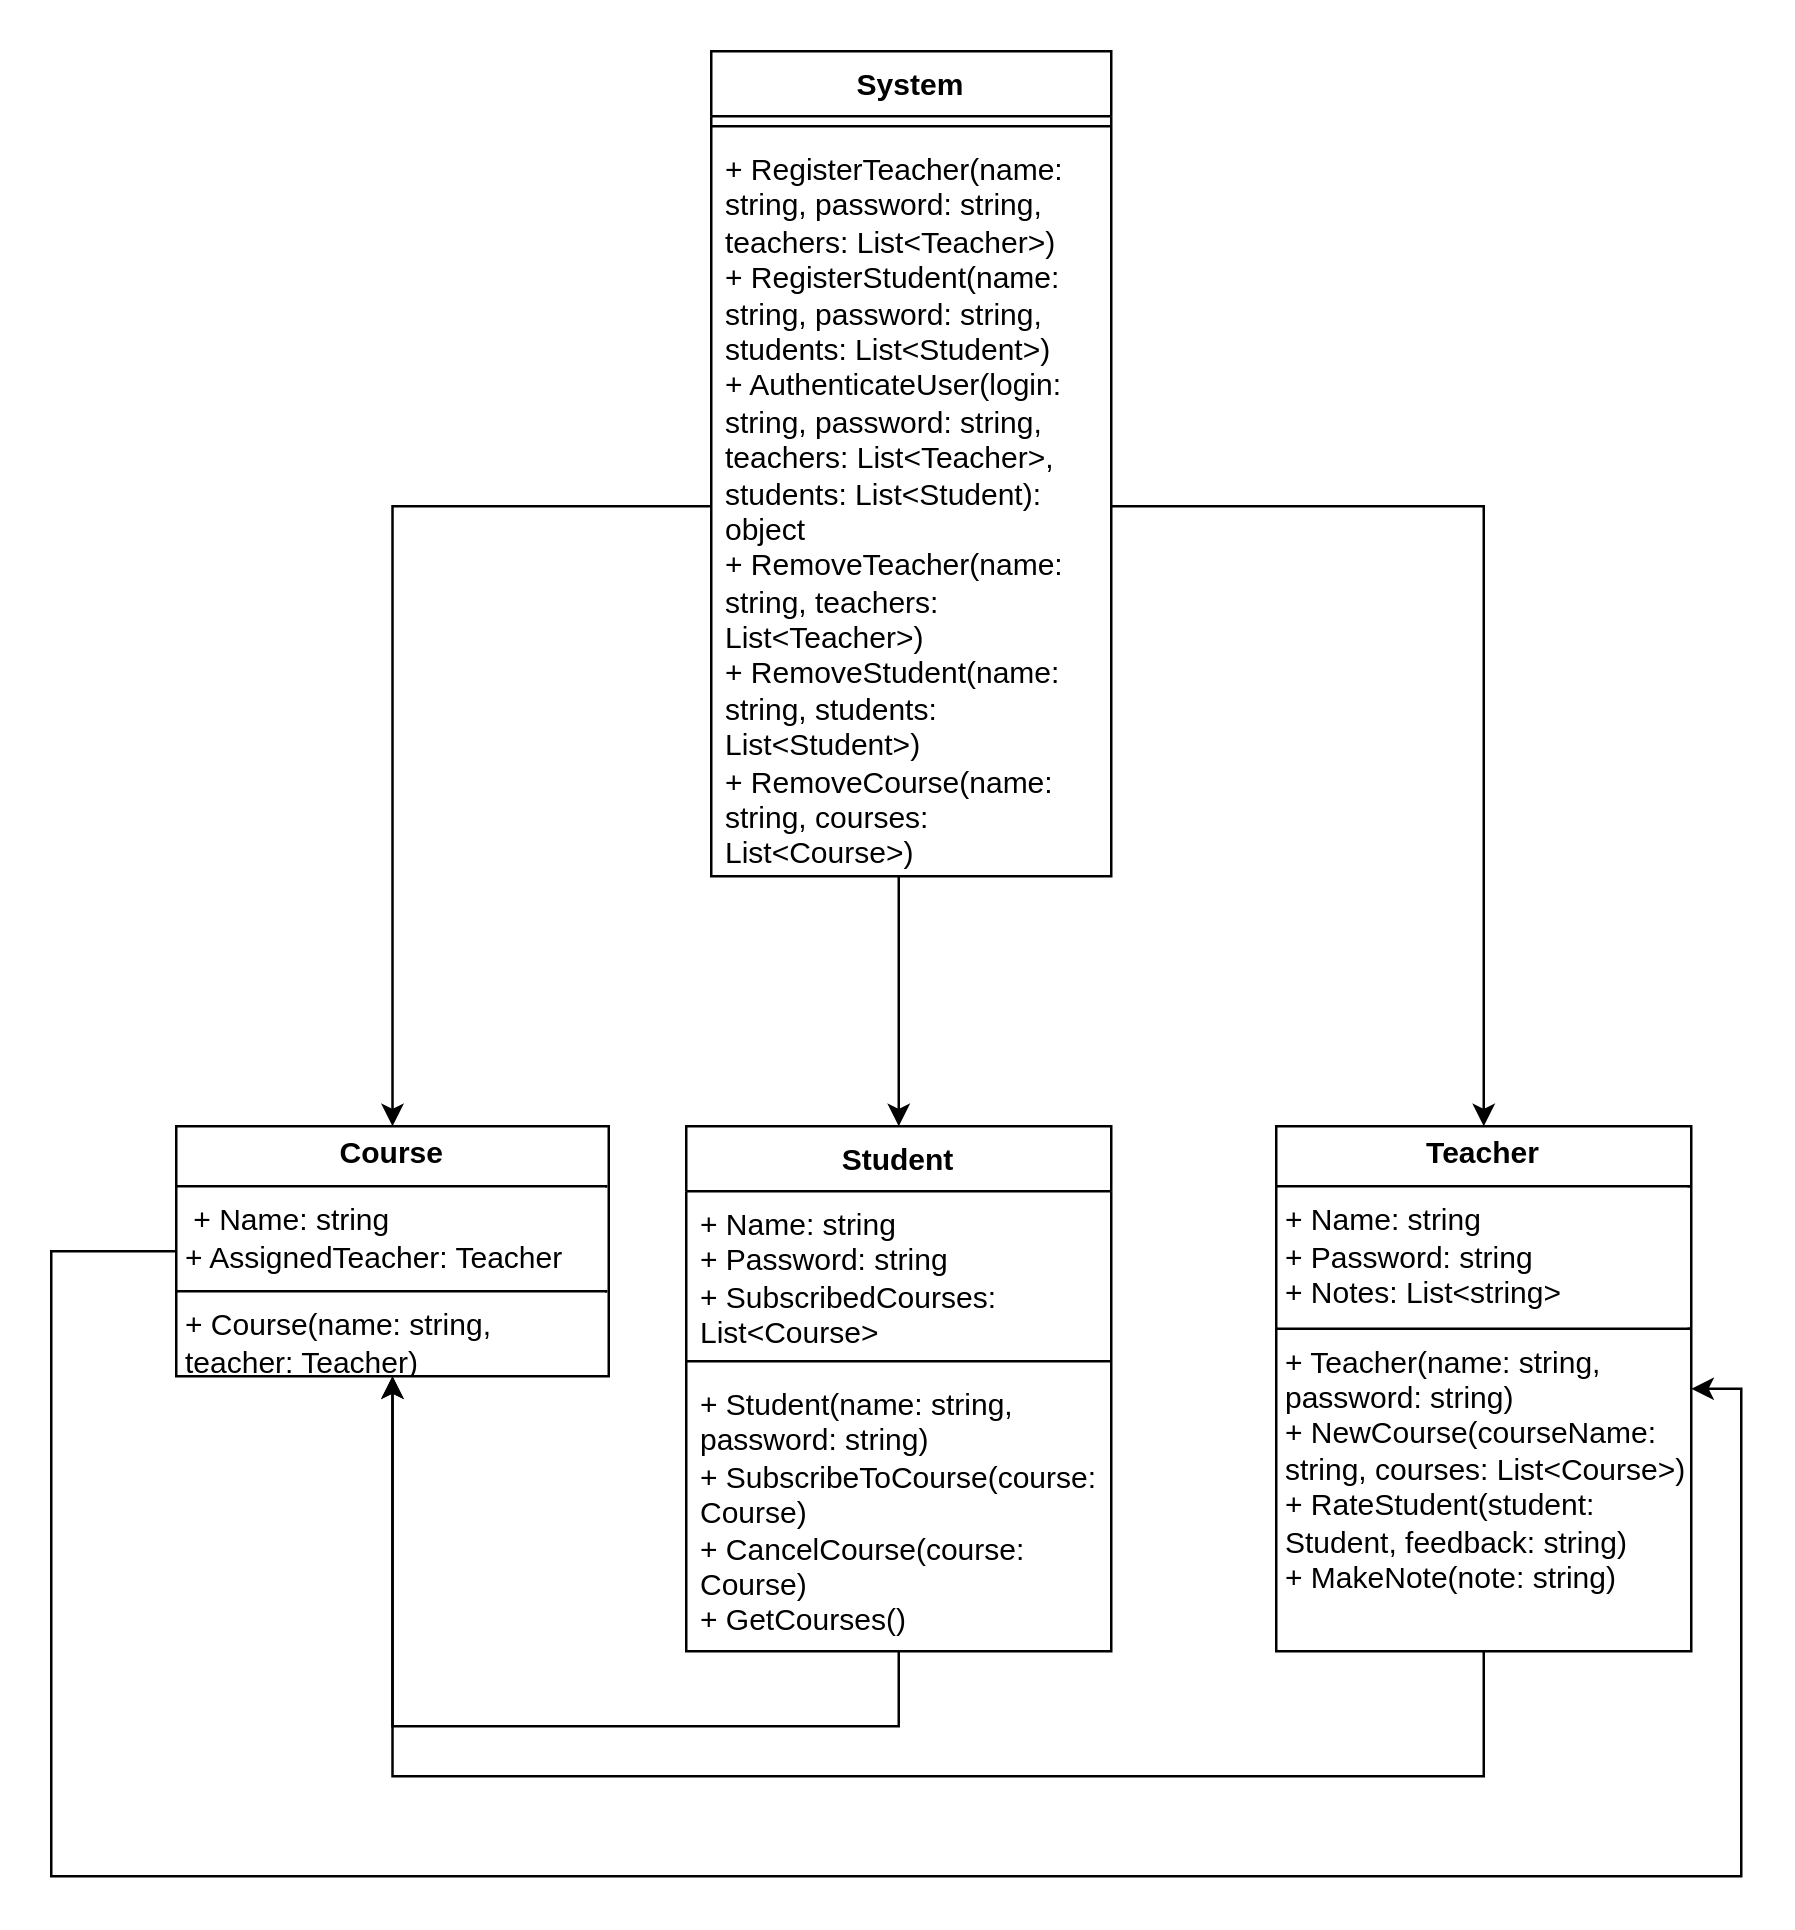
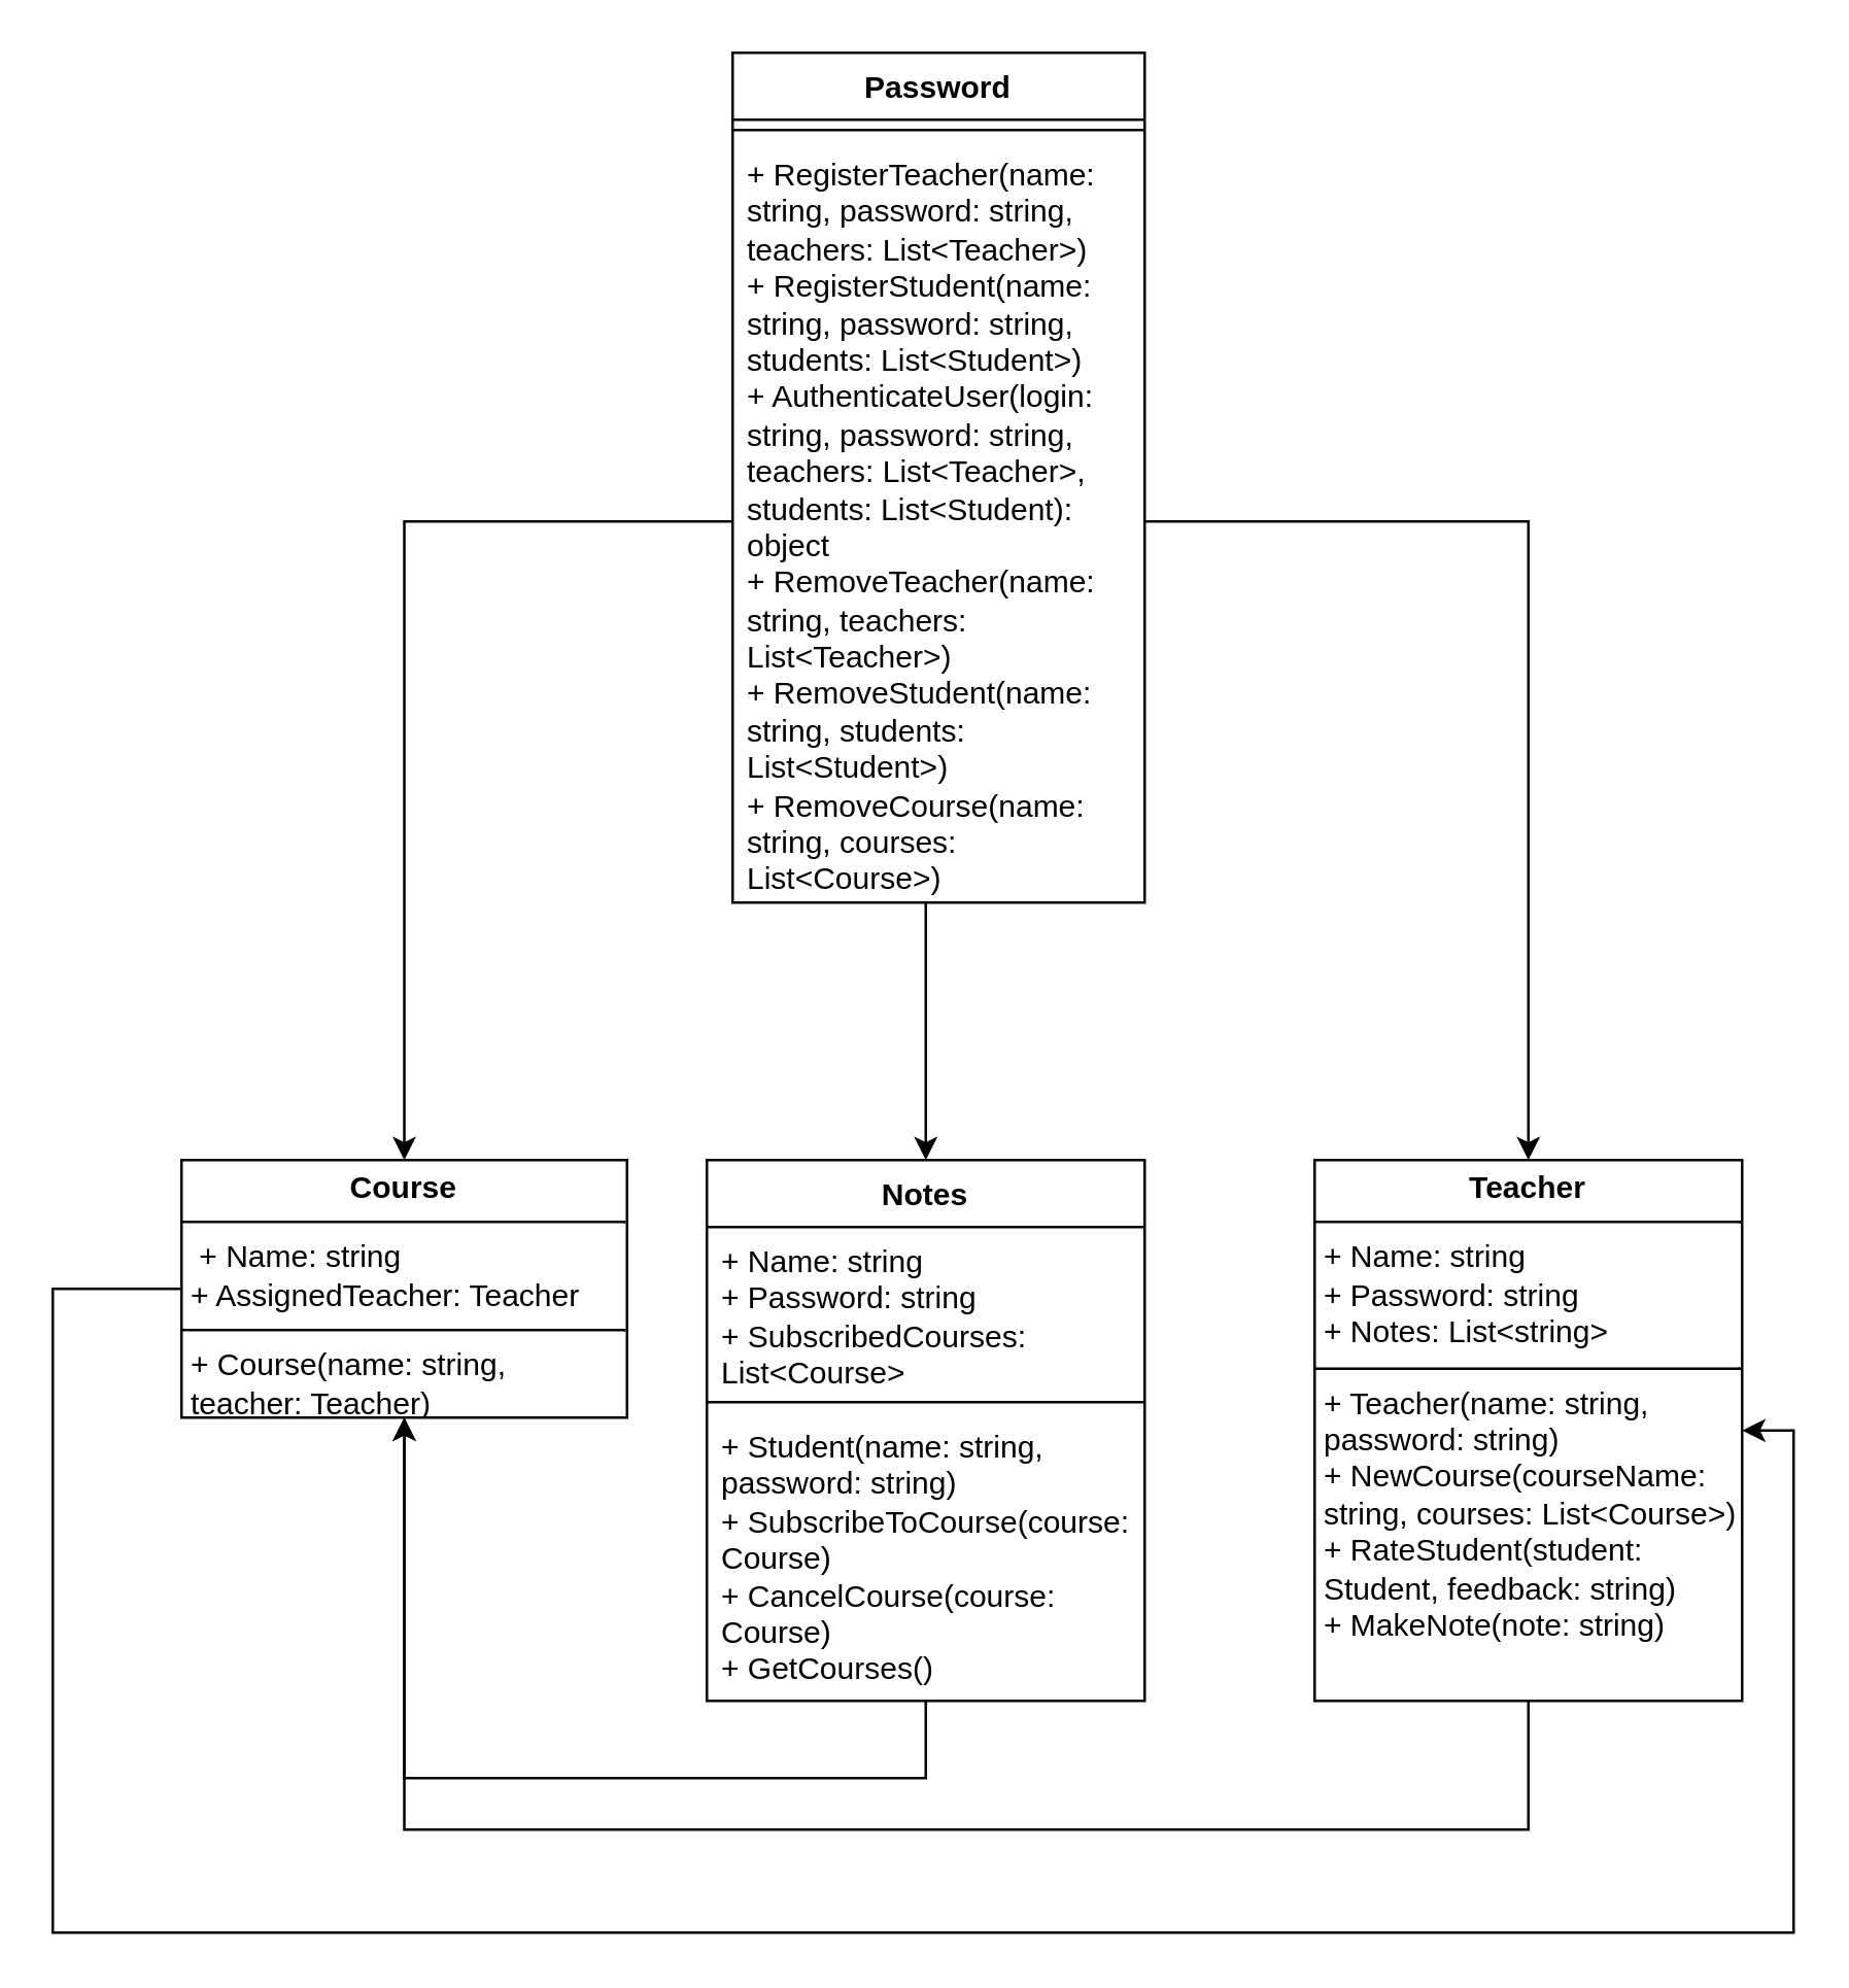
- <mxCell id="11" value="System" style="swimlane;fontStyle=1;align=center;verticalAlign=top;childLayout=stackLayout;horizontal=1;startSize=26;horizontalStack=0;resizeParent=1;resizeParentMax=0;resizeLast=0;collapsible=1;marginBottom=0;whiteSpace=wrap;html=1;" vertex="1" parent="1"><mxGeometry x="284" y="20" width="160" height="330" as="geometry" /></mxCell>
+ <mxCell id="11" value="Password" style="swimlane;fontStyle=1;align=center;verticalAlign=top;childLayout=stackLayout;horizontal=1;startSize=26;horizontalStack=0;resizeParent=1;resizeParentMax=0;resizeLast=0;collapsible=1;marginBottom=0;whiteSpace=wrap;html=1;" vertex="1" parent="1"><mxGeometry x="284" y="20" width="160" height="330" as="geometry" /></mxCell>
- <mxCell id="7" value="Student" style="swimlane;fontStyle=1;align=center;verticalAlign=top;childLayout=stackLayout;horizontal=1;startSize=26;horizontalStack=0;resizeParent=1;resizeParentMax=0;resizeLast=0;collapsible=1;marginBottom=0;whiteSpace=wrap;html=1;" vertex="1" parent="1"><mxGeometry x="274" y="450" width="170" height="210" as="geometry" /></mxCell>
+ <mxCell id="7" value="Notes" style="swimlane;fontStyle=1;align=center;verticalAlign=top;childLayout=stackLayout;horizontal=1;startSize=26;horizontalStack=0;resizeParent=1;resizeParentMax=0;resizeLast=0;collapsible=1;marginBottom=0;whiteSpace=wrap;html=1;" vertex="1" parent="1"><mxGeometry x="274" y="450" width="170" height="210" as="geometry" /></mxCell>
